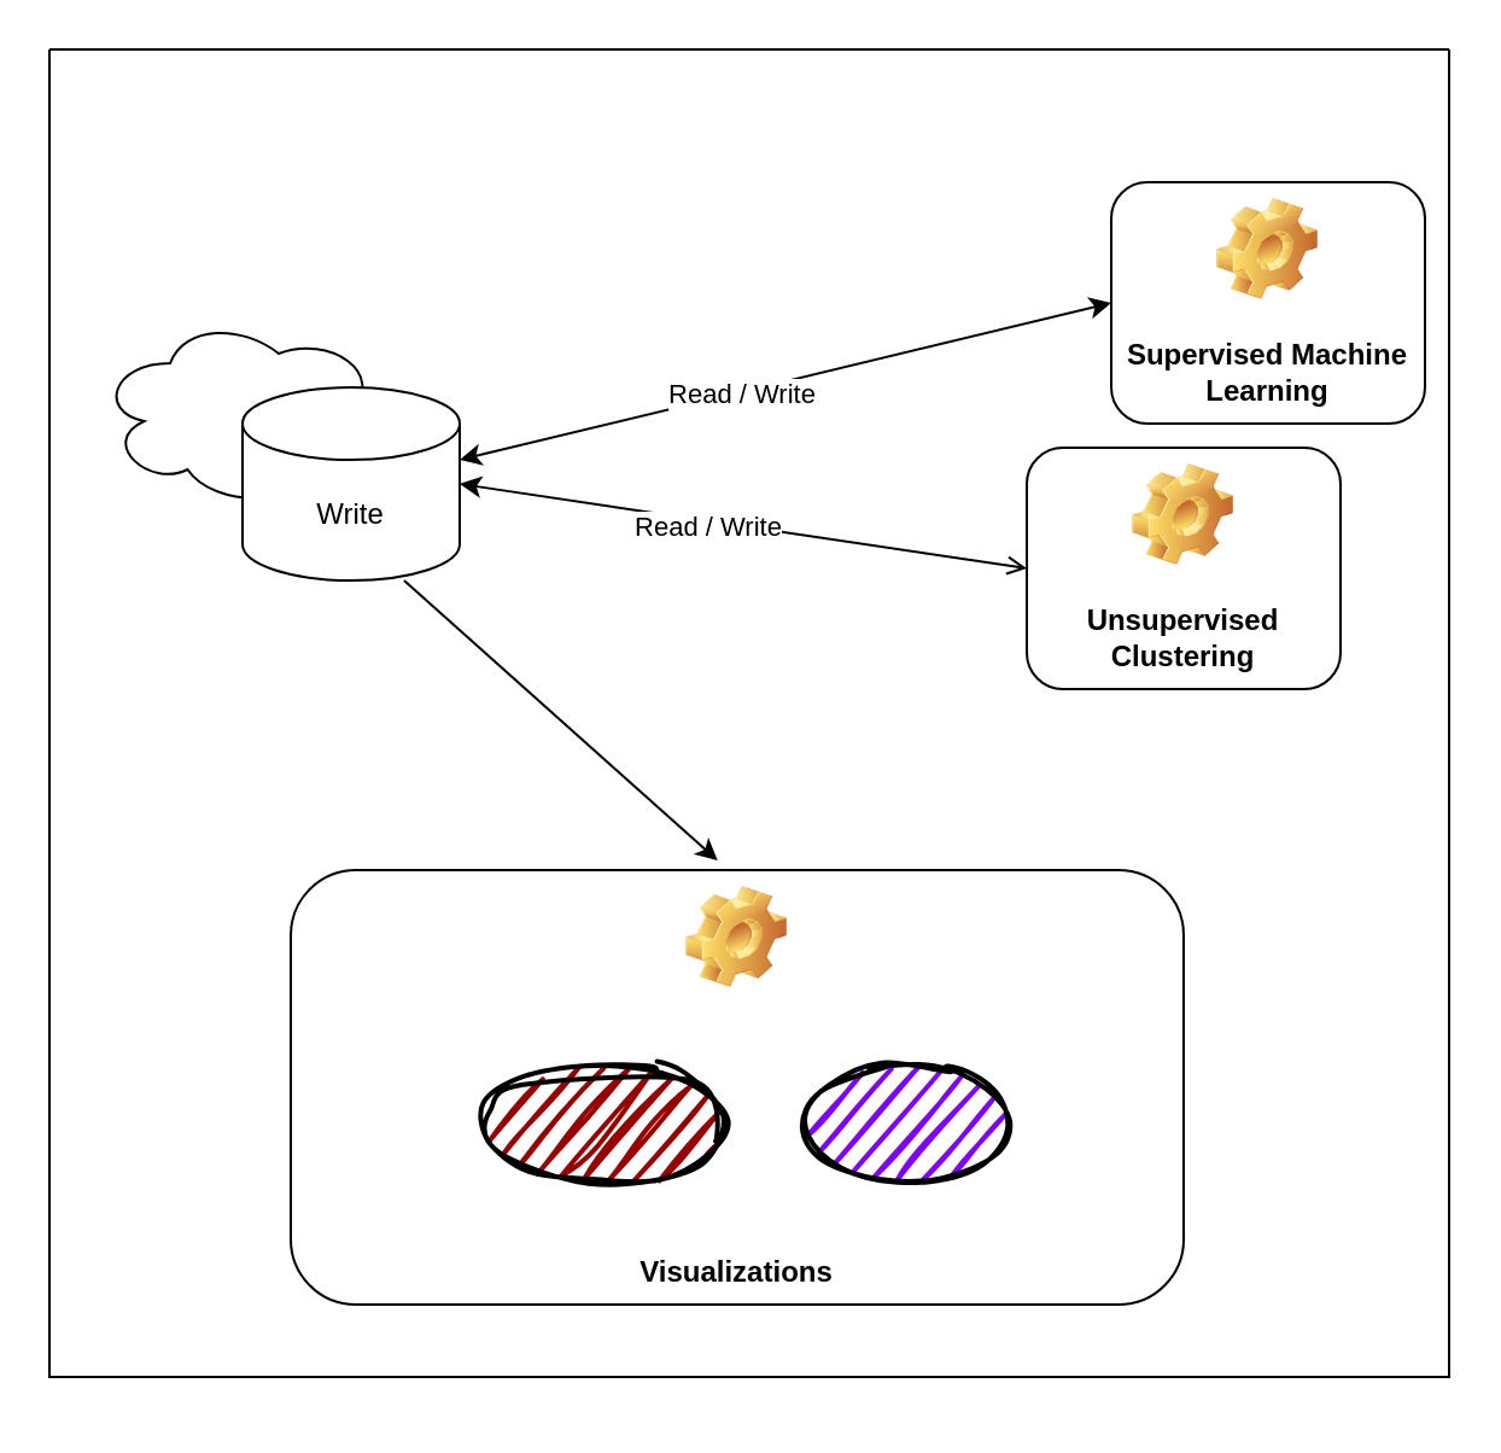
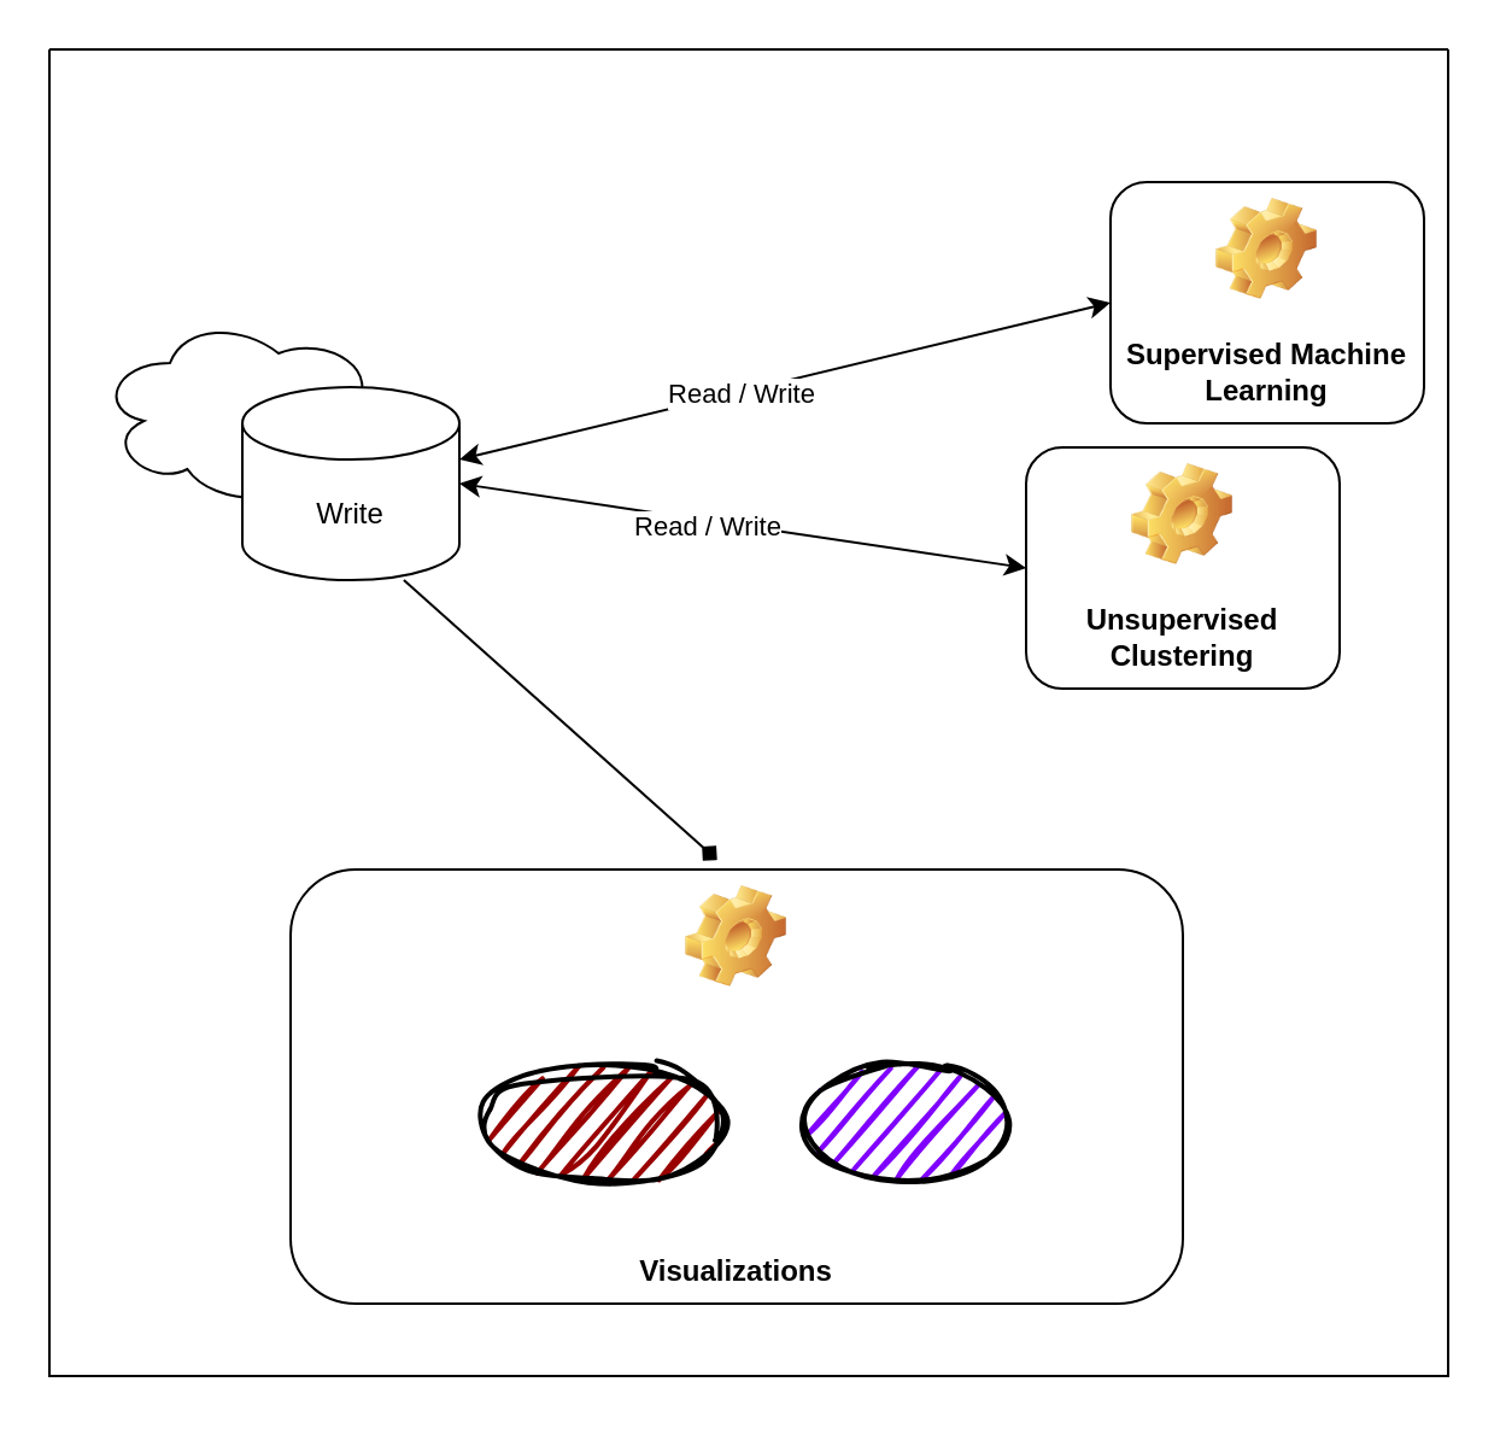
- <mxCell id="8" value="" style="endArrow=open;startArrow=classic;html=1;rounded=0;entryX=0;entryY=0.5;entryDx=0;entryDy=0;exitX=1;exitY=0.5;exitDx=0;exitDy=0;exitPerimeter=0;" edge="1" parent="1" source="3" target="5"><mxGeometry width="50" height="50" relative="1" as="geometry"><mxPoint x="290" y="290" as="sourcePoint" /><mxPoint x="340" y="240" as="targetPoint" /></mxGeometry></mxCell>
+ <mxCell id="8" value="" style="endArrow=classic;startArrow=classic;html=1;rounded=0;entryX=0;entryY=0.5;entryDx=0;entryDy=0;exitX=1;exitY=0.5;exitDx=0;exitDy=0;exitPerimeter=0;" edge="1" parent="1" source="3" target="5"><mxGeometry width="50" height="50" relative="1" as="geometry"><mxPoint x="290" y="290" as="sourcePoint" /><mxPoint x="340" y="240" as="targetPoint" /></mxGeometry></mxCell>
- <mxCell id="15" value="" style="endArrow=classic;html=1;rounded=0;exitX=0.744;exitY=1;exitDx=0;exitDy=0;exitPerimeter=0;entryX=0.478;entryY=-0.022;entryDx=0;entryDy=0;entryPerimeter=0;" edge="1" parent="1" source="3" target="11"><mxGeometry width="50" height="50" relative="1" as="geometry"><mxPoint x="170" y="340" as="sourcePoint" /><mxPoint x="220" y="290" as="targetPoint" /></mxGeometry></mxCell>
+ <mxCell id="15" value="" style="endArrow=diamond;html=1;rounded=0;exitX=0.744;exitY=1;exitDx=0;exitDy=0;exitPerimeter=0;entryX=0.478;entryY=-0.022;entryDx=0;entryDy=0;entryPerimeter=0;" edge="1" parent="1" source="3" target="11"><mxGeometry width="50" height="50" relative="1" as="geometry"><mxPoint x="170" y="340" as="sourcePoint" /><mxPoint x="220" y="290" as="targetPoint" /></mxGeometry></mxCell>
